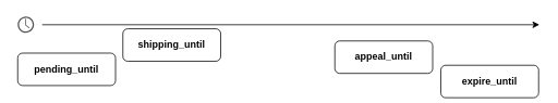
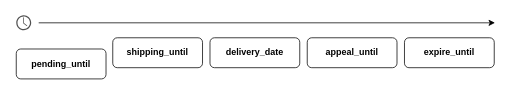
- <mxCell id="6" value="&lt;b&gt;shipping_until&lt;/b&gt;" style="rounded=1;whiteSpace=wrap;html=1;" vertex="1" parent="1"><mxGeometry x="149" y="35" width="120" height="40" as="geometry" /></mxCell>
+ <mxCell id="6" value="&lt;b&gt;shipping_until&lt;/b&gt;" style="rounded=1;whiteSpace=wrap;html=1;" vertex="1" parent="1"><mxGeometry x="149" y="50" width="120" height="40" as="geometry" /></mxCell>
+ <mxCell id="4" value="&lt;b&gt;delivery_date&lt;/b&gt;" style="rounded=1;whiteSpace=wrap;html=1;" vertex="1" parent="1"><mxGeometry x="279" y="50" width="120" height="40" as="geometry" /></mxCell>
- <mxCell id="3" value="expire_until" style="rounded=1;whiteSpace=wrap;html=1;fontStyle=1" vertex="1" parent="1"><mxGeometry x="539" y="80" width="120" height="40" as="geometry" /></mxCell>
+ <mxCell id="3" value="expire_until" style="rounded=1;whiteSpace=wrap;html=1;fontStyle=1" vertex="1" parent="1"><mxGeometry x="539" y="50" width="120" height="40" as="geometry" /></mxCell>
